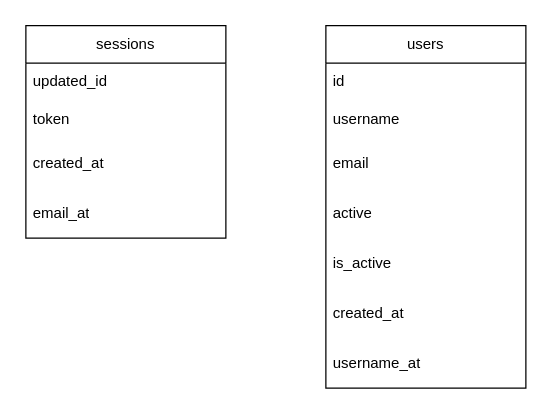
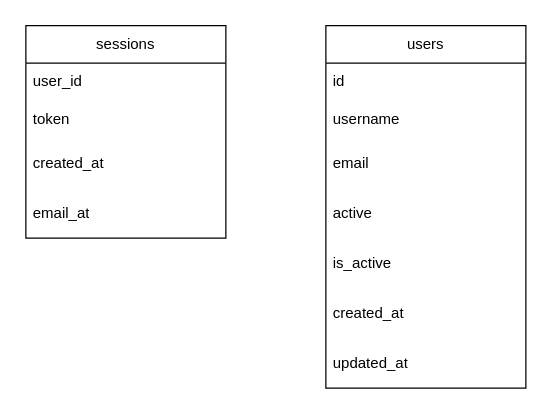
- <mxCell id="11" value="updated_id" style="text;strokeColor=none;fillColor=none;align=left;verticalAlign=middle;spacingLeft=4;spacingRight=4;overflow=hidden;points=[[0,0.5],[1,0.5]];portConstraint=eastwest;rotatable=0;whiteSpace=wrap;html=1;" vertex="1" parent="10"><mxGeometry y="30" width="160" height="30" as="geometry" /></mxCell>
+ <mxCell id="11" value="user_id" style="text;strokeColor=none;fillColor=none;align=left;verticalAlign=middle;spacingLeft=4;spacingRight=4;overflow=hidden;points=[[0,0.5],[1,0.5]];portConstraint=eastwest;rotatable=0;whiteSpace=wrap;html=1;" vertex="1" parent="10"><mxGeometry y="30" width="160" height="30" as="geometry" /></mxCell>
- <mxCell id="9" value="username_at" style="text;strokeColor=none;fillColor=none;align=left;verticalAlign=middle;spacingLeft=4;spacingRight=4;overflow=hidden;points=[[0,0.5],[1,0.5]];portConstraint=eastwest;rotatable=0;whiteSpace=wrap;html=1;" parent="2" vertex="1"><mxGeometry y="250" width="160" height="40" as="geometry" /></mxCell>
+ <mxCell id="9" value="updated_at" style="text;strokeColor=none;fillColor=none;align=left;verticalAlign=middle;spacingLeft=4;spacingRight=4;overflow=hidden;points=[[0,0.5],[1,0.5]];portConstraint=eastwest;rotatable=0;whiteSpace=wrap;html=1;" parent="2" vertex="1"><mxGeometry y="250" width="160" height="40" as="geometry" /></mxCell>
